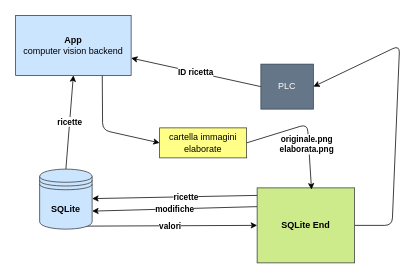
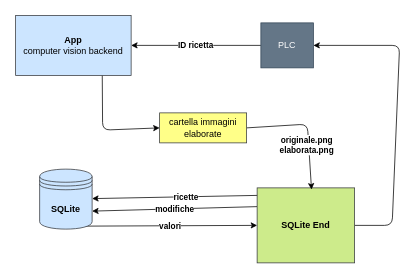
- <mxCell id="3" value="PLC" style="rounded=0;whiteSpace=wrap;html=1;fillColor=#647687;fontColor=#ffffff;strokeColor=#314354;" parent="1" vertex="1"><mxGeometry x="347" y="85" width="70" height="60" as="geometry" /></mxCell>
+ <mxCell id="3" value="PLC" style="rounded=0;whiteSpace=wrap;html=1;fillColor=#647687;fontColor=#ffffff;strokeColor=#314354;" parent="1" vertex="1"><mxGeometry x="347" y="30" width="70" height="60" as="geometry" /></mxCell>
- <mxCell id="12" value="ricette" style="edgeStyle=none;html=1;exitX=0.5;exitY=0;exitDx=0;exitDy=0;entryX=0.5;entryY=1;entryDx=0;entryDy=0;fontStyle=1" parent="1" source="13" target="5" edge="1"><mxGeometry relative="1" as="geometry" /></mxCell>
- <mxCell id="16" value="cartella immagini elaborate" style="rounded=0;whiteSpace=wrap;html=1;fillColor=#ffff88;strokeColor=#36393d;" parent="1" vertex="1"><mxGeometry x="212" y="170" width="116" height="40" as="geometry" /></mxCell>
+ <mxCell id="16" value="cartella immagini elaborate" style="rounded=0;whiteSpace=wrap;html=1;fillColor=#ffff88;strokeColor=#36393d;" parent="1" vertex="1"><mxGeometry x="212" y="150" width="116" height="40" as="geometry" /></mxCell>
